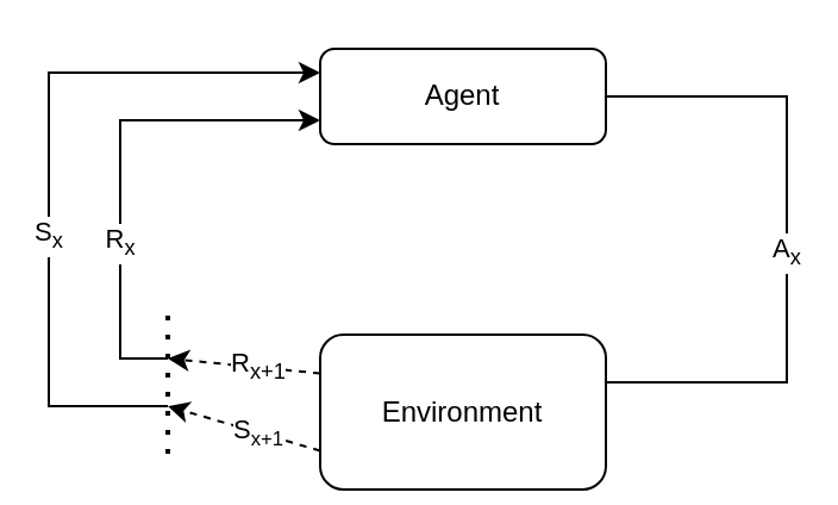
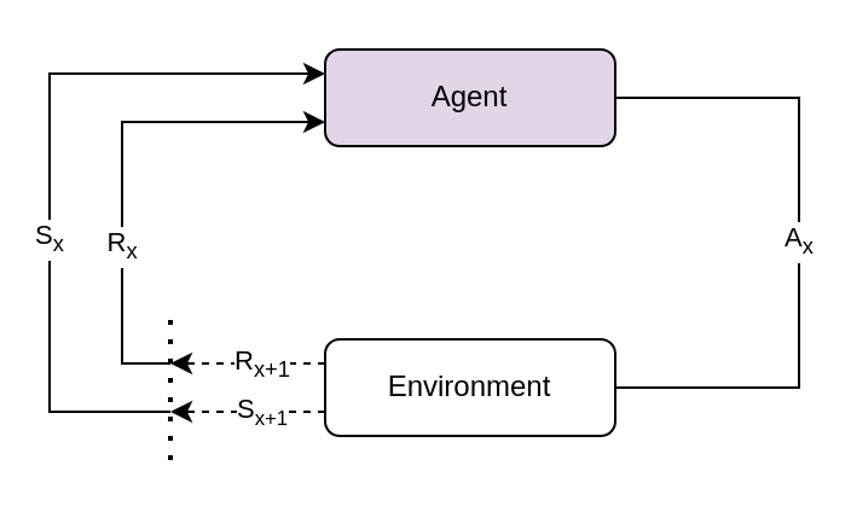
- <mxCell id="3" value="Agent" style="rounded=1;whiteSpace=wrap;html=1;" vertex="1" parent="1"><mxGeometry x="134" y="20" width="120" height="40" as="geometry" /></mxCell>
+ <mxCell id="3" value="Agent" style="rounded=1;whiteSpace=wrap;html=1;fillColor=#e1d5e7;" vertex="1" parent="1"><mxGeometry x="134" y="20" width="120" height="40" as="geometry" /></mxCell>
- <mxCell id="6" value="Environment" style="rounded=1;whiteSpace=wrap;html=1;" vertex="1" parent="1"><mxGeometry x="134" y="140" width="120" height="65" as="geometry" /></mxCell>
+ <mxCell id="6" value="Environment" style="rounded=1;whiteSpace=wrap;html=1;" vertex="1" parent="1"><mxGeometry x="134" y="140" width="120" height="40" as="geometry" /></mxCell>
